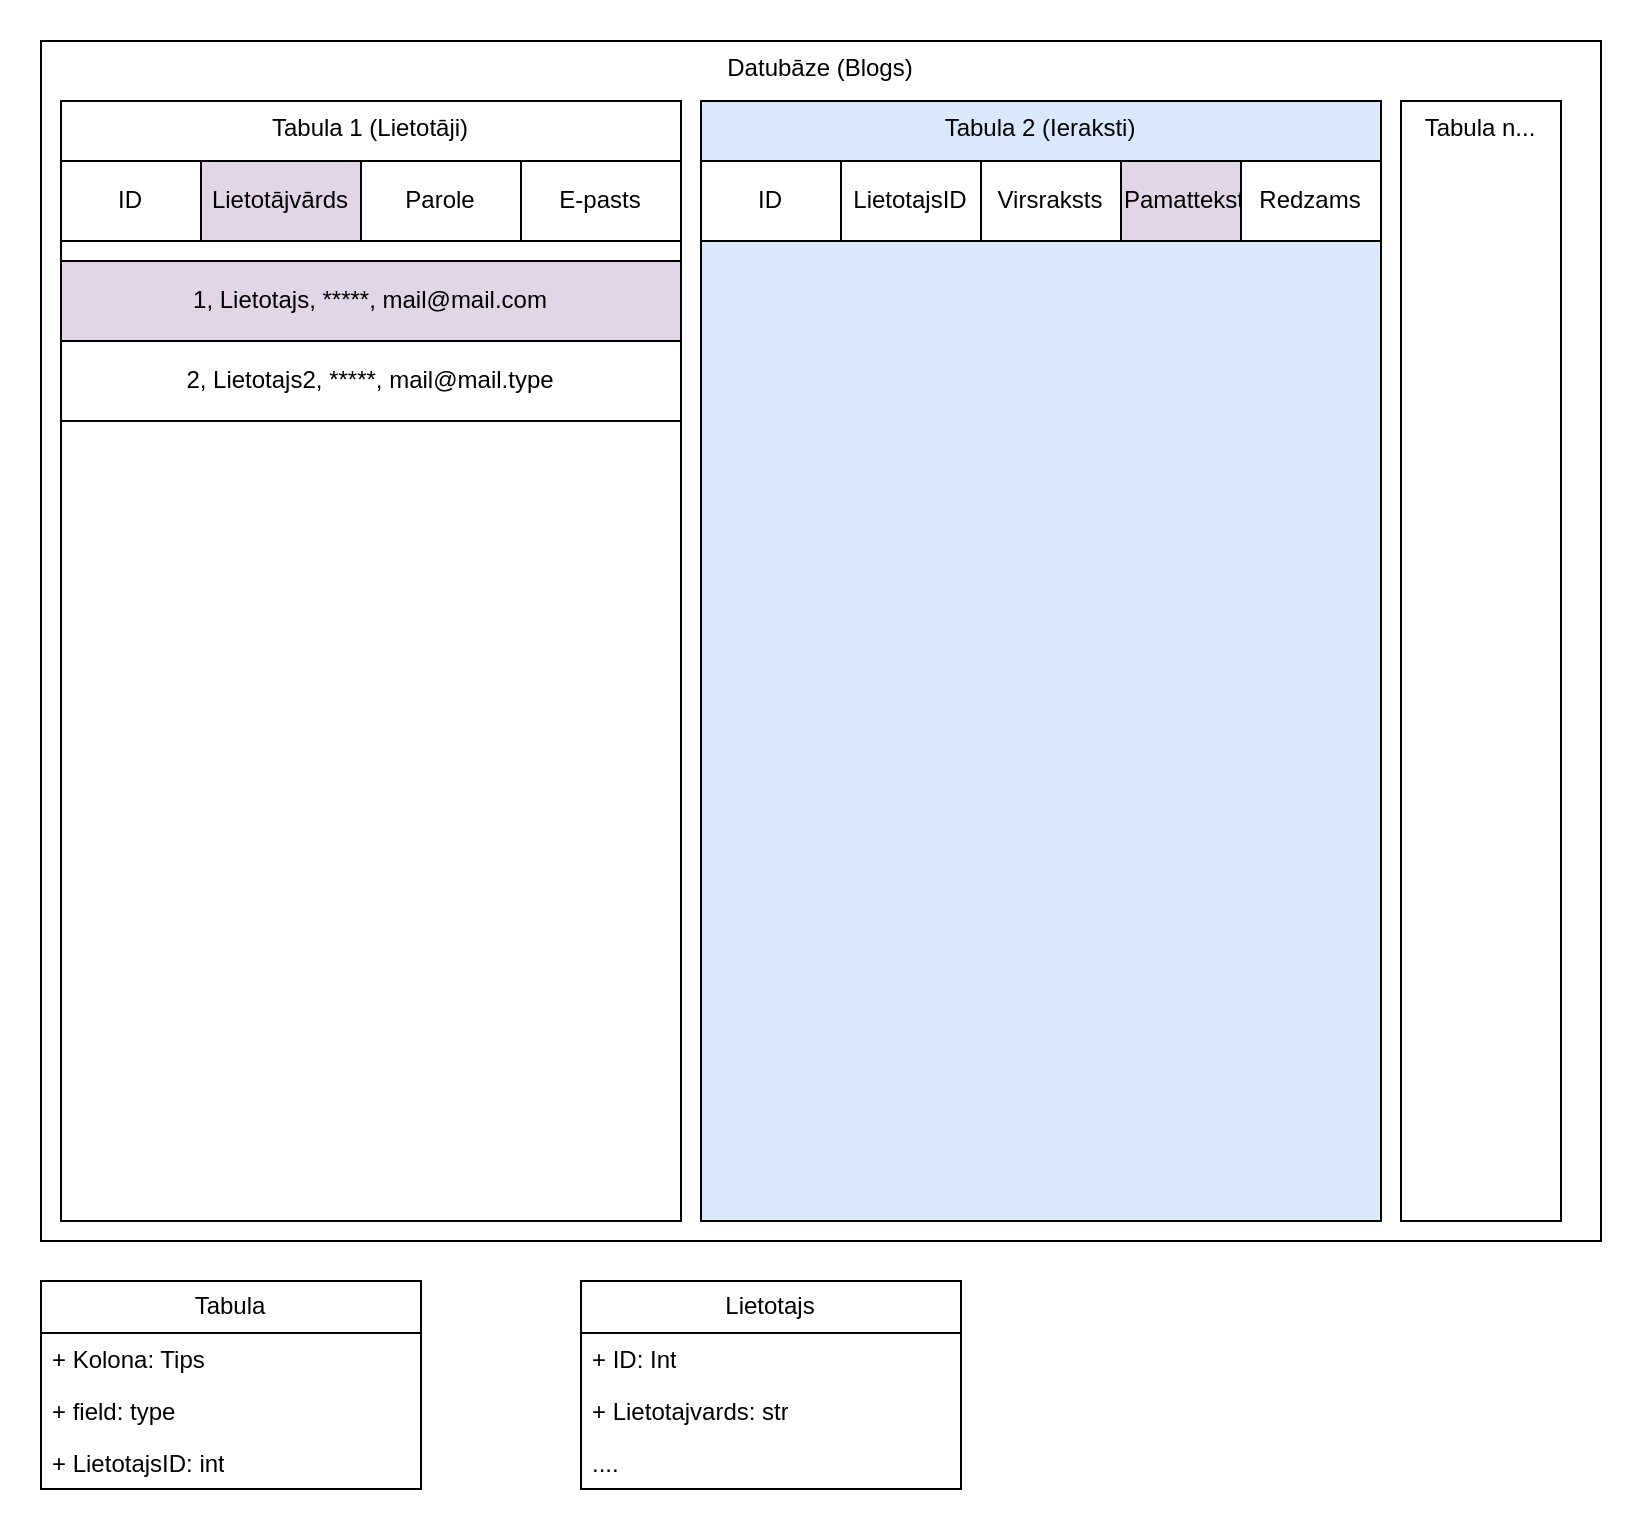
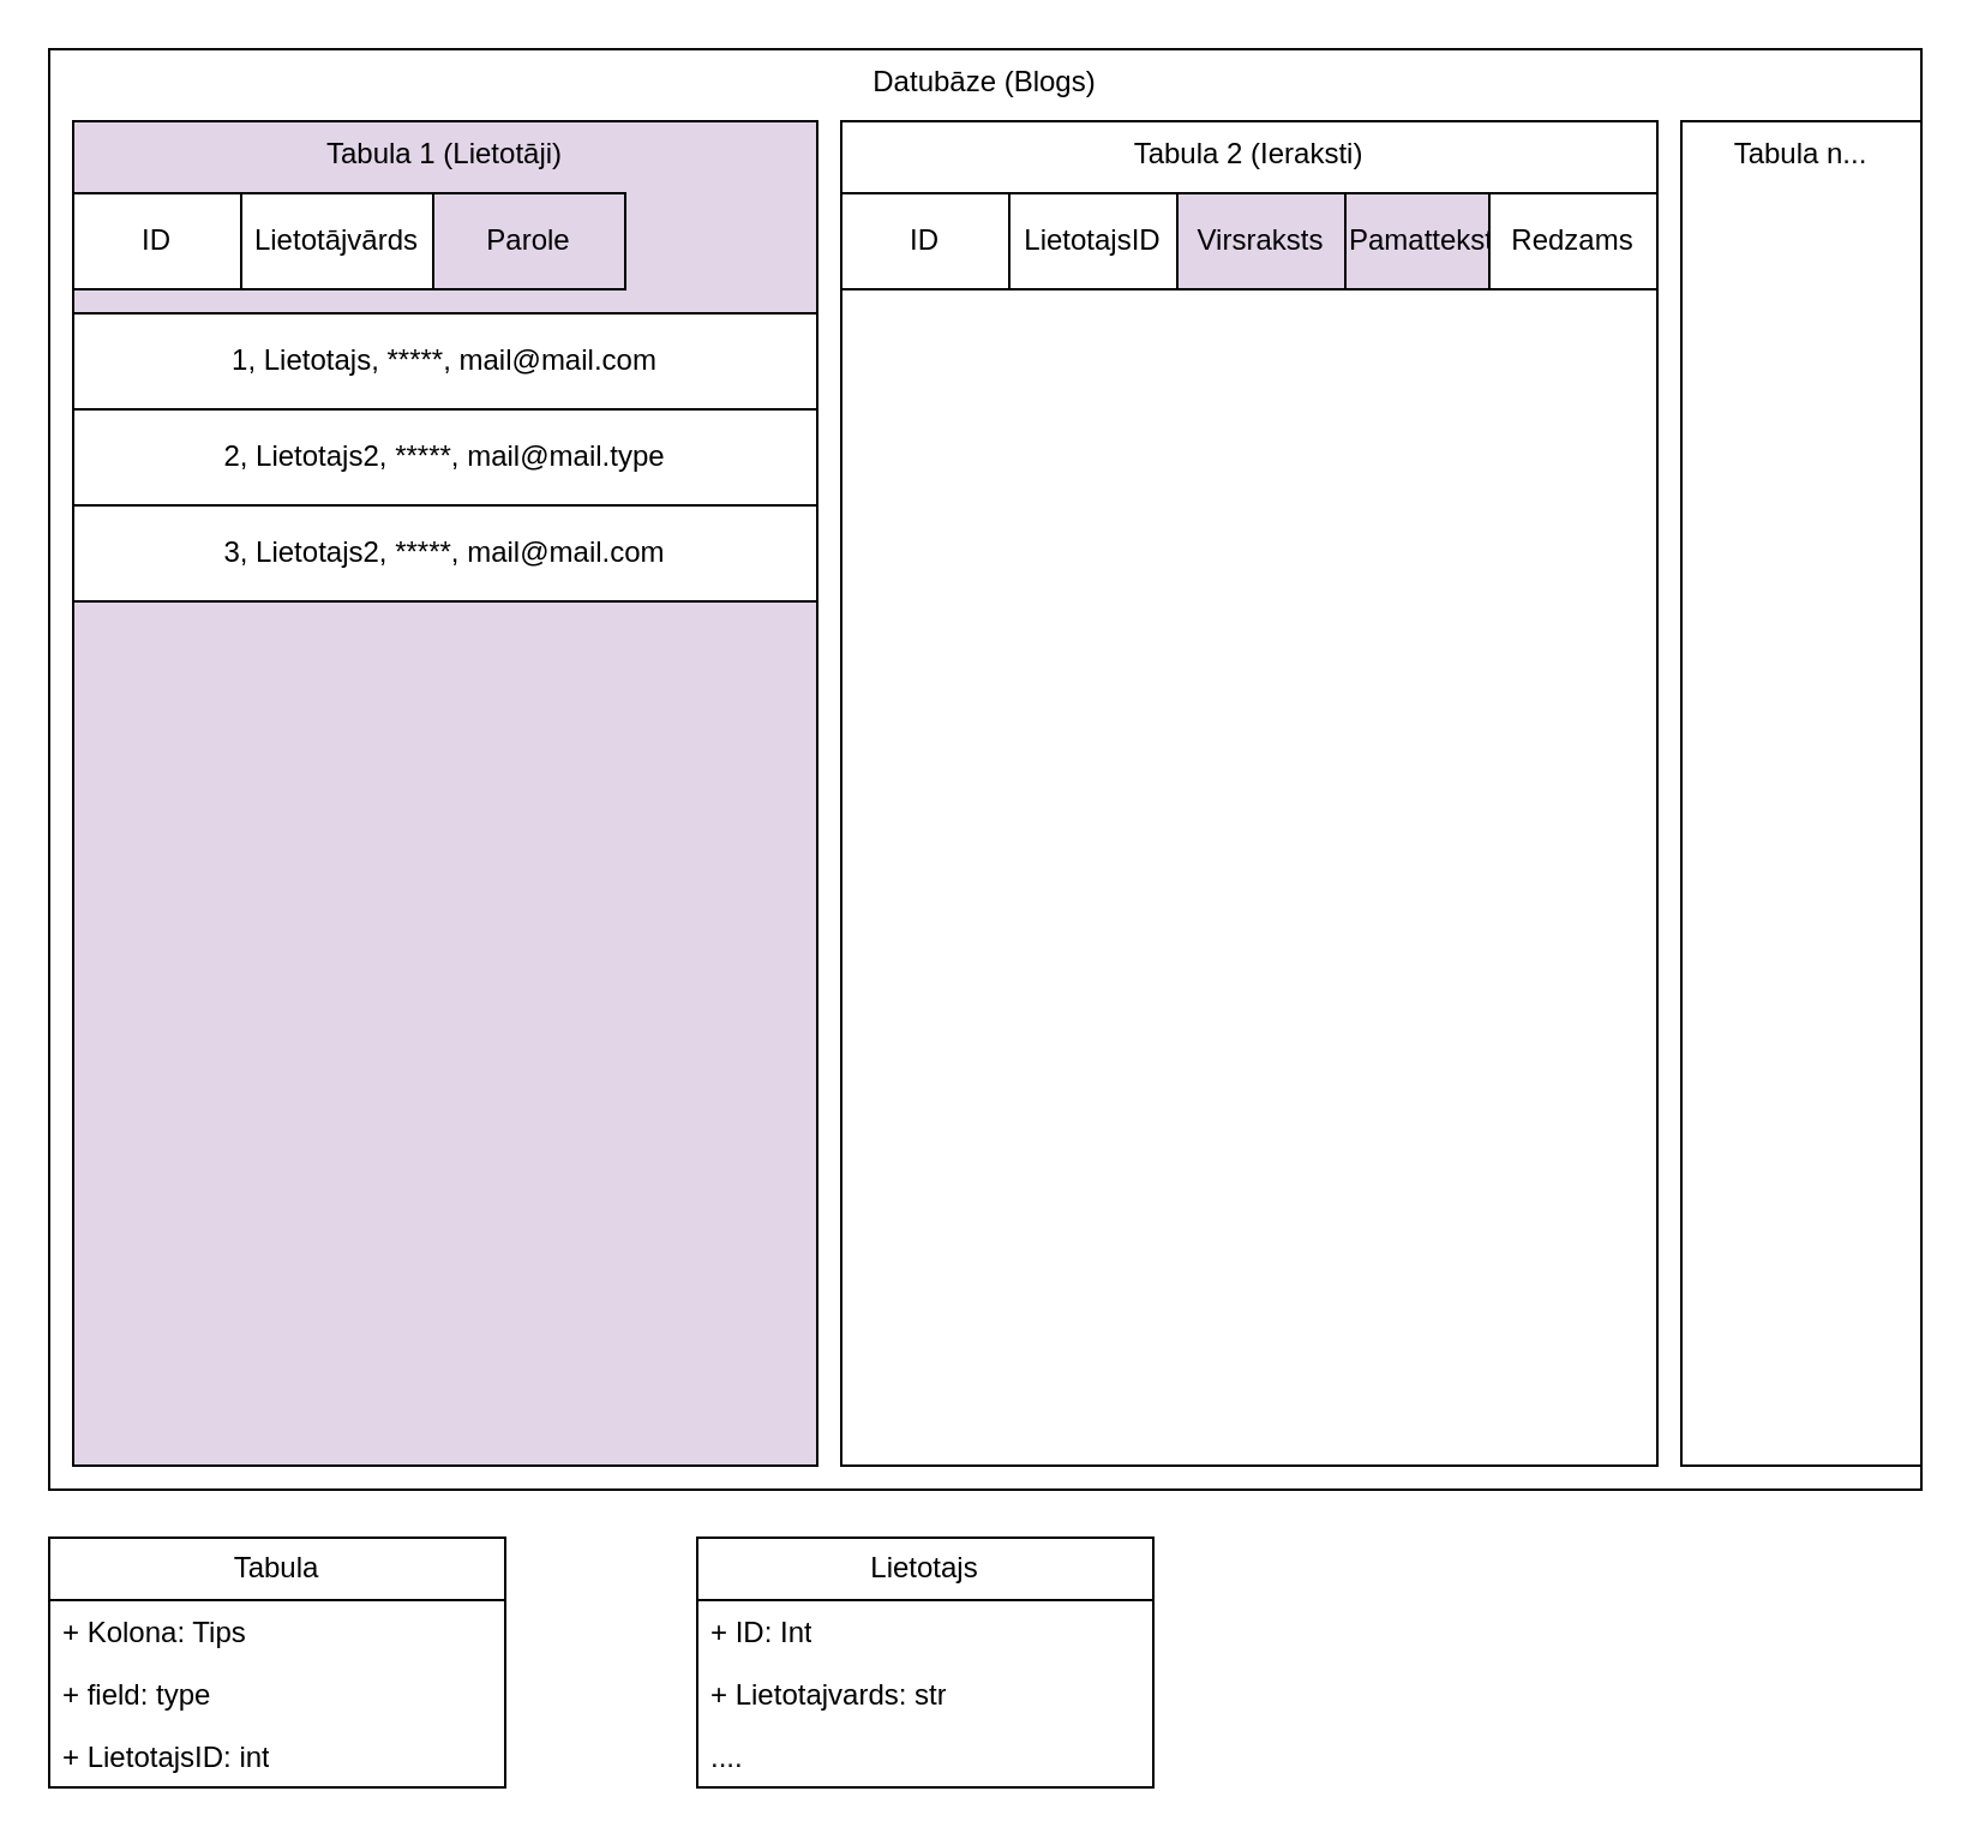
- <mxCell id="7" value="Lietotājvārds" style="rounded=0;whiteSpace=wrap;html=1;fillColor=#e1d5e7;" vertex="1" parent="1"><mxGeometry x="100" y="80" width="80" height="40" as="geometry" /></mxCell>
+ <mxCell id="7" value="Lietotājvārds" style="rounded=0;whiteSpace=wrap;html=1;" vertex="1" parent="1"><mxGeometry x="100" y="80" width="80" height="40" as="geometry" /></mxCell>
- <mxCell id="8" value="Parole" style="rounded=0;whiteSpace=wrap;html=1;" vertex="1" parent="1"><mxGeometry x="180" y="80" width="80" height="40" as="geometry" /></mxCell>
+ <mxCell id="8" value="Parole" style="rounded=0;whiteSpace=wrap;html=1;fillColor=#e1d5e7;" vertex="1" parent="1"><mxGeometry x="180" y="80" width="80" height="40" as="geometry" /></mxCell>
- <mxCell id="9" value="E-pasts" style="rounded=0;whiteSpace=wrap;html=1;" vertex="1" parent="1"><mxGeometry x="260" y="80" width="80" height="40" as="geometry" /></mxCell>
- <mxCell id="12" value="Virsraksts" style="rounded=0;whiteSpace=wrap;html=1;" vertex="1" parent="1"><mxGeometry x="490" y="80" width="70" height="40" as="geometry" /></mxCell>
+ <mxCell id="12" value="Virsraksts" style="rounded=0;whiteSpace=wrap;html=1;fillColor=#e1d5e7;" vertex="1" parent="1"><mxGeometry x="490" y="80" width="70" height="40" as="geometry" /></mxCell>
- <mxCell id="15" value="1, Lietotajs, *****, mail@mail.com" style="rounded=0;whiteSpace=wrap;html=1;fillColor=#e1d5e7;" vertex="1" parent="1"><mxGeometry x="30" y="130" width="310" height="40" as="geometry" /></mxCell>
+ <mxCell id="15" value="1, Lietotajs, *****, mail@mail.com" style="rounded=0;whiteSpace=wrap;html=1;" vertex="1" parent="1"><mxGeometry x="30" y="130" width="310" height="40" as="geometry" /></mxCell>
+ <mxCell id="17" value="3, Lietotajs2, *****, mail@mail.com" style="rounded=0;whiteSpace=wrap;html=1;" vertex="1" parent="1"><mxGeometry x="30" y="210" width="310" height="40" as="geometry" /></mxCell>
- <mxCell id="3" value="Tabula 1 (Lietotāji)" style="rounded=0;whiteSpace=wrap;html=1;verticalAlign=top;" vertex="1" parent="1"><mxGeometry x="30" y="50" width="310" height="560" as="geometry" /></mxCell>
+ <mxCell id="3" value="Tabula 1 (Lietotāji)" style="rounded=0;whiteSpace=wrap;html=1;verticalAlign=top;fillColor=#e1d5e7;" vertex="1" parent="1"><mxGeometry x="30" y="50" width="310" height="560" as="geometry" /></mxCell>
- <mxCell id="5" value="Tabula 2 (Ieraksti)" style="rounded=0;whiteSpace=wrap;html=1;verticalAlign=top;fillColor=#dae8fc;" vertex="1" parent="1"><mxGeometry x="350" y="50" width="340" height="560" as="geometry" /></mxCell>
+ <mxCell id="5" value="Tabula 2 (Ieraksti)" style="rounded=0;whiteSpace=wrap;html=1;verticalAlign=top;" vertex="1" parent="1"><mxGeometry x="350" y="50" width="340" height="560" as="geometry" /></mxCell>
- <mxCell id="4" value="Tabula n..." style="rounded=0;whiteSpace=wrap;html=1;verticalAlign=top;" vertex="1" parent="1"><mxGeometry x="700" y="50" width="80" height="560" as="geometry" /></mxCell>
+ <mxCell id="4" value="Tabula n..." style="rounded=0;whiteSpace=wrap;html=1;verticalAlign=top;" vertex="1" parent="1"><mxGeometry x="700" y="50" width="100" height="560" as="geometry" /></mxCell>
